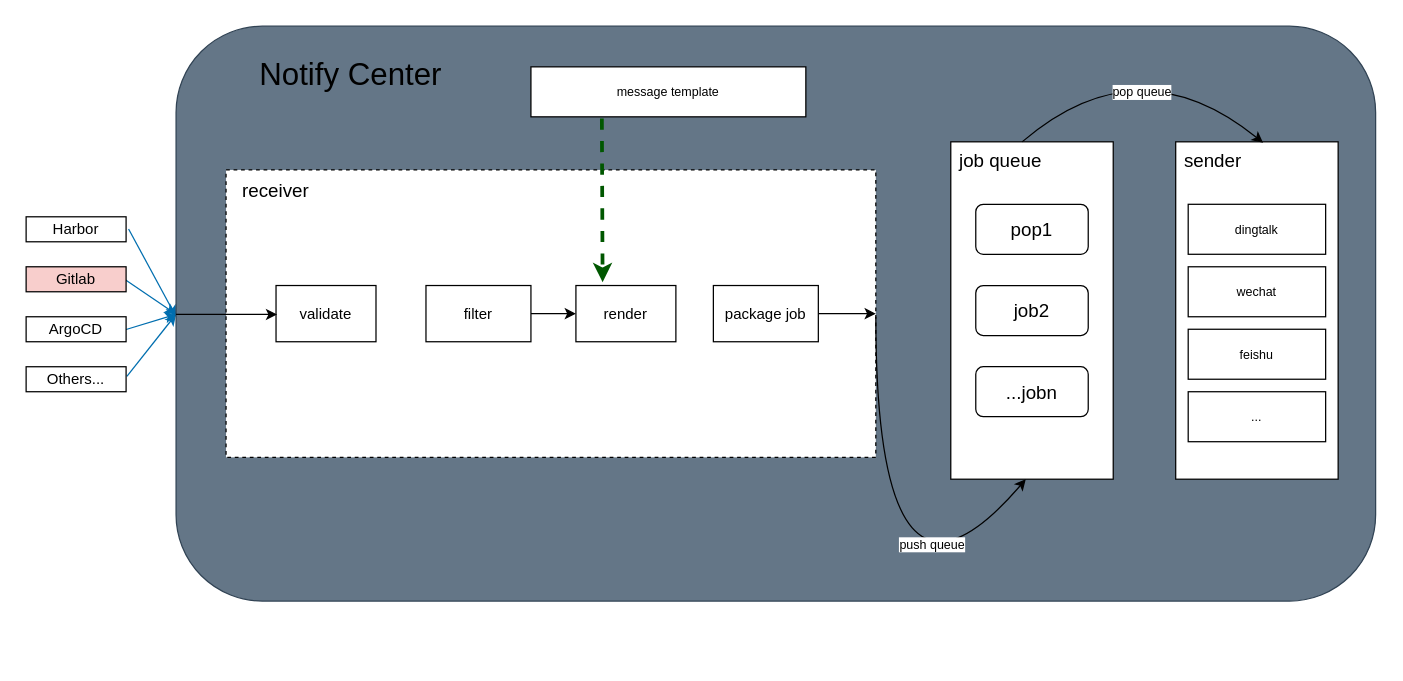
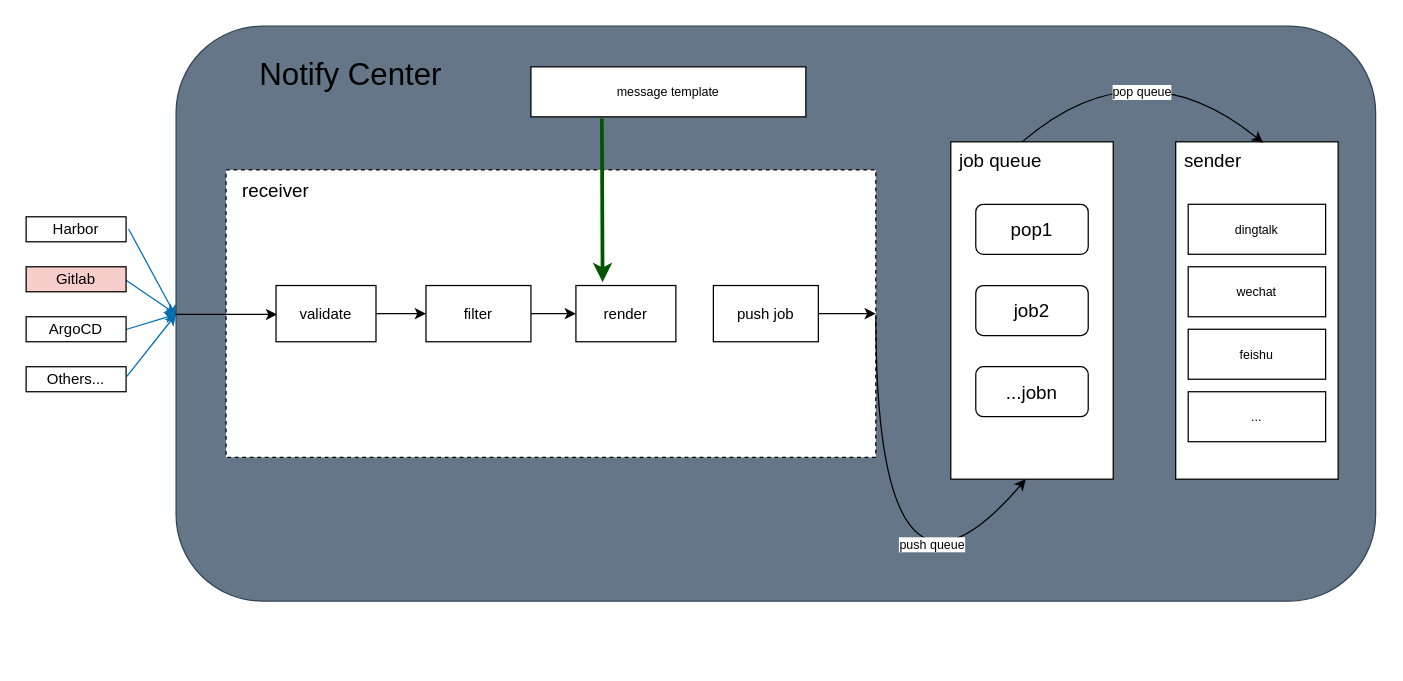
- <mxCell id="39" value="" style="endArrow=classic;html=1;shadow=0;fontSize=10;curved=1;exitX=0.258;exitY=1.034;exitDx=0;exitDy=0;exitPerimeter=0;entryX=0.267;entryY=-0.059;entryDx=0;entryDy=0;entryPerimeter=0;fillColor=#008a00;strokeColor=#005700;strokeWidth=3;movable=0;resizable=0;rotatable=0;deletable=0;editable=0;connectable=0;dashed=1;" edge="1" parent="1" source="38" target="17"><mxGeometry width="50" height="50" relative="1" as="geometry"><mxPoint x="680" y="293" as="sourcePoint" /><mxPoint x="730" y="243" as="targetPoint" /></mxGeometry></mxCell>
+ <mxCell id="39" value="" style="endArrow=classic;html=1;shadow=0;fontSize=10;curved=1;exitX=0.258;exitY=1.034;exitDx=0;exitDy=0;exitPerimeter=0;entryX=0.267;entryY=-0.059;entryDx=0;entryDy=0;entryPerimeter=0;fillColor=#008a00;strokeColor=#005700;strokeWidth=3;movable=0;resizable=0;rotatable=0;deletable=0;editable=0;connectable=0;" edge="1" parent="1" source="38" target="17"><mxGeometry width="50" height="50" relative="1" as="geometry"><mxPoint x="680" y="293" as="sourcePoint" /><mxPoint x="730" y="243" as="targetPoint" /></mxGeometry></mxCell>
+ <mxCell id="13" value="" style="edgeStyle=none;html=1;movable=0;resizable=0;rotatable=0;deletable=0;editable=0;connectable=0;" edge="1" parent="1" source="14" target="16"><mxGeometry relative="1" as="geometry" /></mxCell>
- <mxCell id="19" value="package job" style="rounded=0;whiteSpace=wrap;html=1;shadow=0;sketch=0;strokeColor=default;gradientColor=none;movable=0;resizable=0;rotatable=0;deletable=0;editable=0;connectable=0;" vertex="1" parent="1"><mxGeometry x="570" y="228" width="84" height="45" as="geometry" /></mxCell>
+ <mxCell id="19" value="push job" style="rounded=0;whiteSpace=wrap;html=1;shadow=0;sketch=0;strokeColor=default;gradientColor=none;movable=0;resizable=0;rotatable=0;deletable=0;editable=0;connectable=0;" vertex="1" parent="1"><mxGeometry x="570" y="228" width="84" height="45" as="geometry" /></mxCell>
